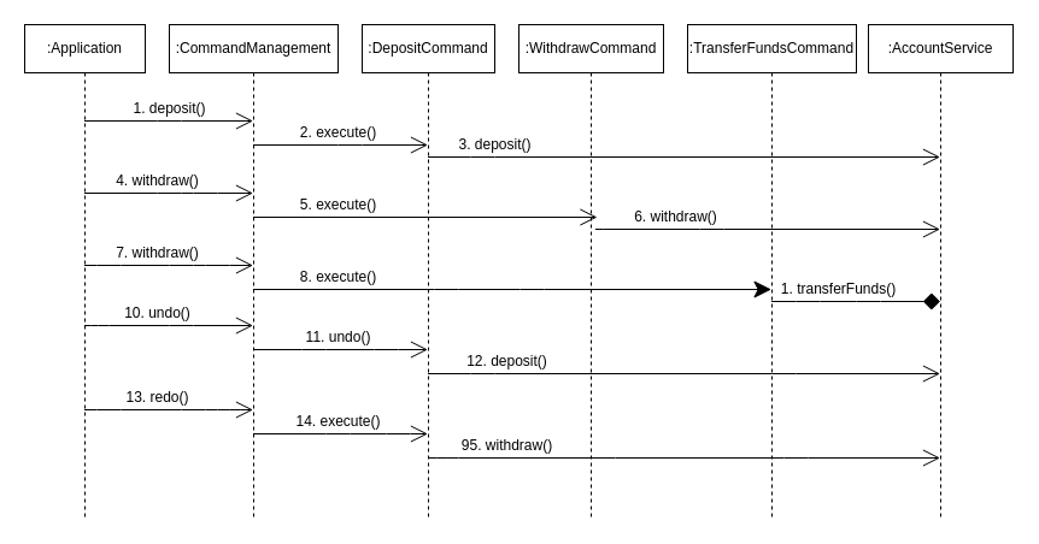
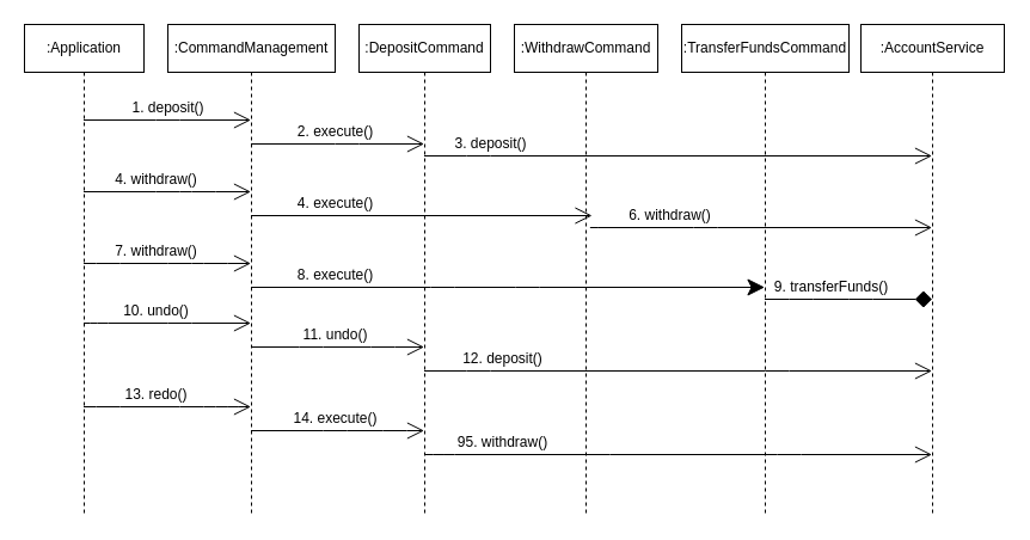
- <mxCell id="17" value="5. execute()" style="text;html=1;align=center;verticalAlign=middle;resizable=0;points=[];autosize=1;" vertex="1" parent="1"><mxGeometry x="240" y="160" width="80" height="20" as="geometry" /></mxCell>
+ <mxCell id="17" value="4. execute()" style="text;html=1;align=center;verticalAlign=middle;resizable=0;points=[];autosize=1;" vertex="1" parent="1"><mxGeometry x="240" y="160" width="80" height="20" as="geometry" /></mxCell>
- <mxCell id="25" value="1. transferFunds()" style="text;html=1;align=center;verticalAlign=middle;resizable=0;points=[];autosize=1;" vertex="1" parent="1"><mxGeometry x="640" y="230" width="110" height="20" as="geometry" /></mxCell>
+ <mxCell id="25" value="9. transferFunds()" style="text;html=1;align=center;verticalAlign=middle;resizable=0;points=[];autosize=1;" vertex="1" parent="1"><mxGeometry x="640" y="230" width="110" height="20" as="geometry" /></mxCell>
